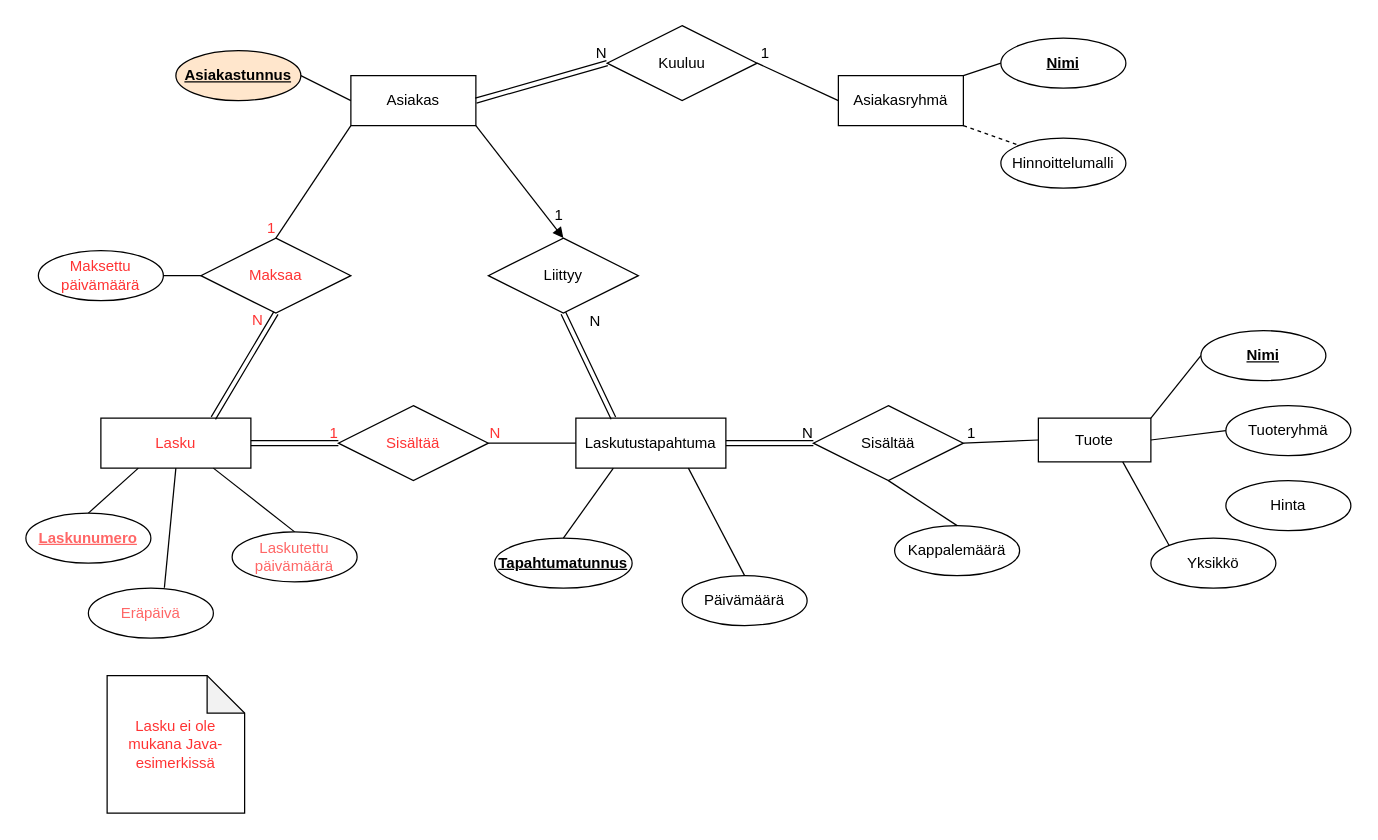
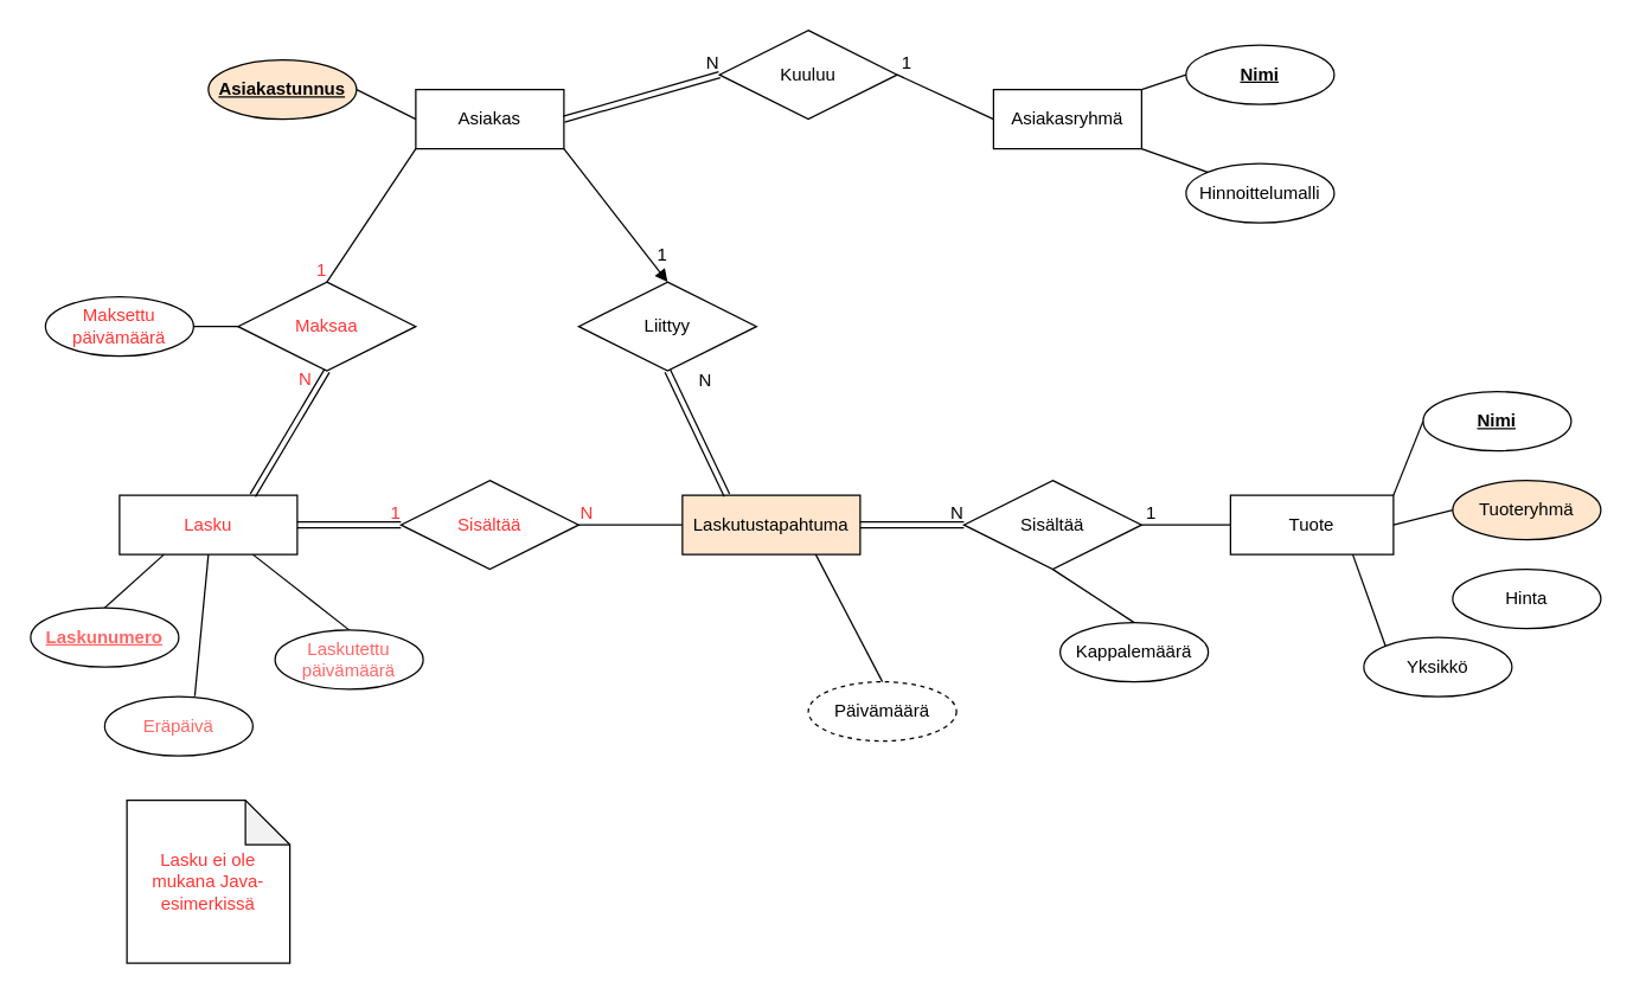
- <mxCell id="52" value="" style="endArrow=none;html=1;rounded=0;entryX=0;entryY=0;entryDx=0;entryDy=0;exitX=1;exitY=1;exitDx=0;exitDy=0;dashed=1;" parent="1" source="5" target="50" edge="1"><mxGeometry width="50" height="50" relative="1" as="geometry"><mxPoint x="690" y="210" as="sourcePoint" /><mxPoint x="740" y="160" as="targetPoint" /></mxGeometry></mxCell>
+ <mxCell id="52" value="" style="endArrow=none;html=1;rounded=0;entryX=0;entryY=0;entryDx=0;entryDy=0;exitX=1;exitY=1;exitDx=0;exitDy=0;" parent="1" source="5" target="50" edge="1"><mxGeometry width="50" height="50" relative="1" as="geometry"><mxPoint x="690" y="210" as="sourcePoint" /><mxPoint x="740" y="160" as="targetPoint" /></mxGeometry></mxCell>
- <mxCell id="49" value="Tuoteryhmä" style="ellipse;whiteSpace=wrap;html=1;align=center;" parent="1" vertex="1"><mxGeometry x="980" y="324" width="100" height="40" as="geometry" /></mxCell>
+ <mxCell id="49" value="Tuoteryhmä" style="ellipse;whiteSpace=wrap;html=1;align=center;fillColor=#ffe6cc;" parent="1" vertex="1"><mxGeometry x="980" y="324" width="100" height="40" as="geometry" /></mxCell>
- <mxCell id="3" value="Tuote" style="whiteSpace=wrap;html=1;align=center;" parent="1" vertex="1"><mxGeometry x="830" y="334" width="90" height="35" as="geometry" /></mxCell>
+ <mxCell id="3" value="Tuote" style="whiteSpace=wrap;html=1;align=center;" parent="1" vertex="1"><mxGeometry x="830" y="334" width="110" height="40" as="geometry" /></mxCell>
- <mxCell id="4" value="Laskutustapahtuma" style="whiteSpace=wrap;html=1;align=center;" parent="1" vertex="1"><mxGeometry x="460" y="334" width="120" height="40" as="geometry" /></mxCell>
+ <mxCell id="4" value="Laskutustapahtuma" style="whiteSpace=wrap;html=1;align=center;fillColor=#ffe6cc;" parent="1" vertex="1"><mxGeometry x="460" y="334" width="120" height="40" as="geometry" /></mxCell>
- <mxCell id="56" value="" style="endArrow=none;html=1;rounded=0;entryX=0.25;entryY=1;entryDx=0;entryDy=0;exitX=0.5;exitY=0;exitDx=0;exitDy=0;" parent="1" source="55" target="4" edge="1"><mxGeometry width="50" height="50" relative="1" as="geometry"><mxPoint x="310" y="510" as="sourcePoint" /><mxPoint x="360" y="460" as="targetPoint" /></mxGeometry></mxCell>
- <mxCell id="55" value="Tapahtumatunnus" style="ellipse;whiteSpace=wrap;html=1;align=center;fontStyle=5" parent="1" vertex="1"><mxGeometry x="395" y="430" width="110" height="40" as="geometry" /></mxCell>
- <mxCell id="26" value="Päivämäärä" style="ellipse;whiteSpace=wrap;html=1;align=center;fontStyle=0" parent="1" vertex="1"><mxGeometry x="545" y="460" width="100" height="40" as="geometry" /></mxCell>
+ <mxCell id="26" value="Päivämäärä" style="ellipse;whiteSpace=wrap;html=1;align=center;fontStyle=0;dashed=1;" parent="1" vertex="1"><mxGeometry x="545" y="460" width="100" height="40" as="geometry" /></mxCell>
